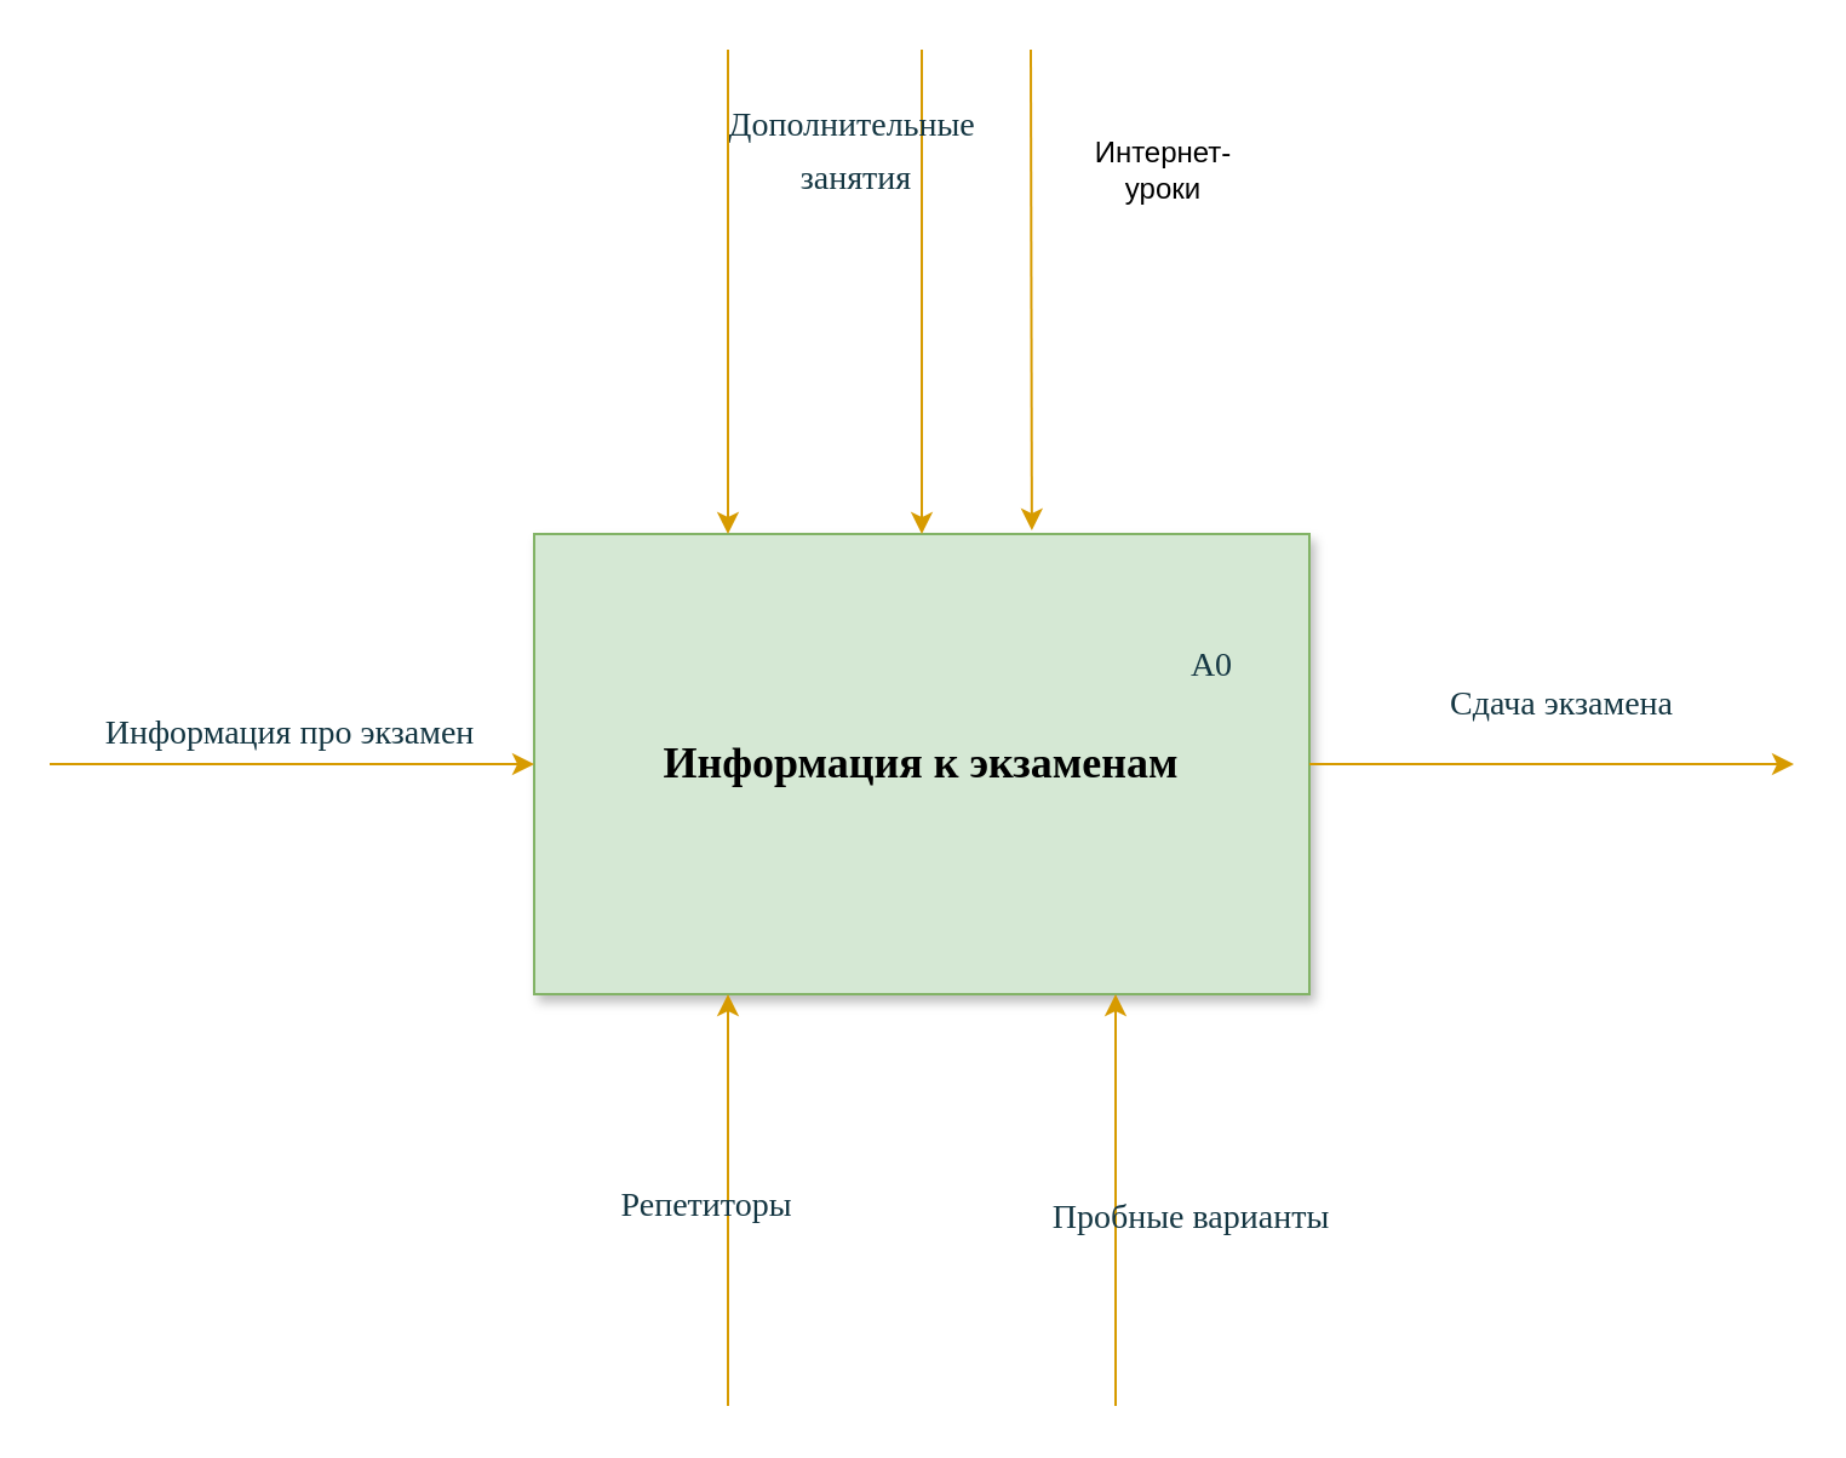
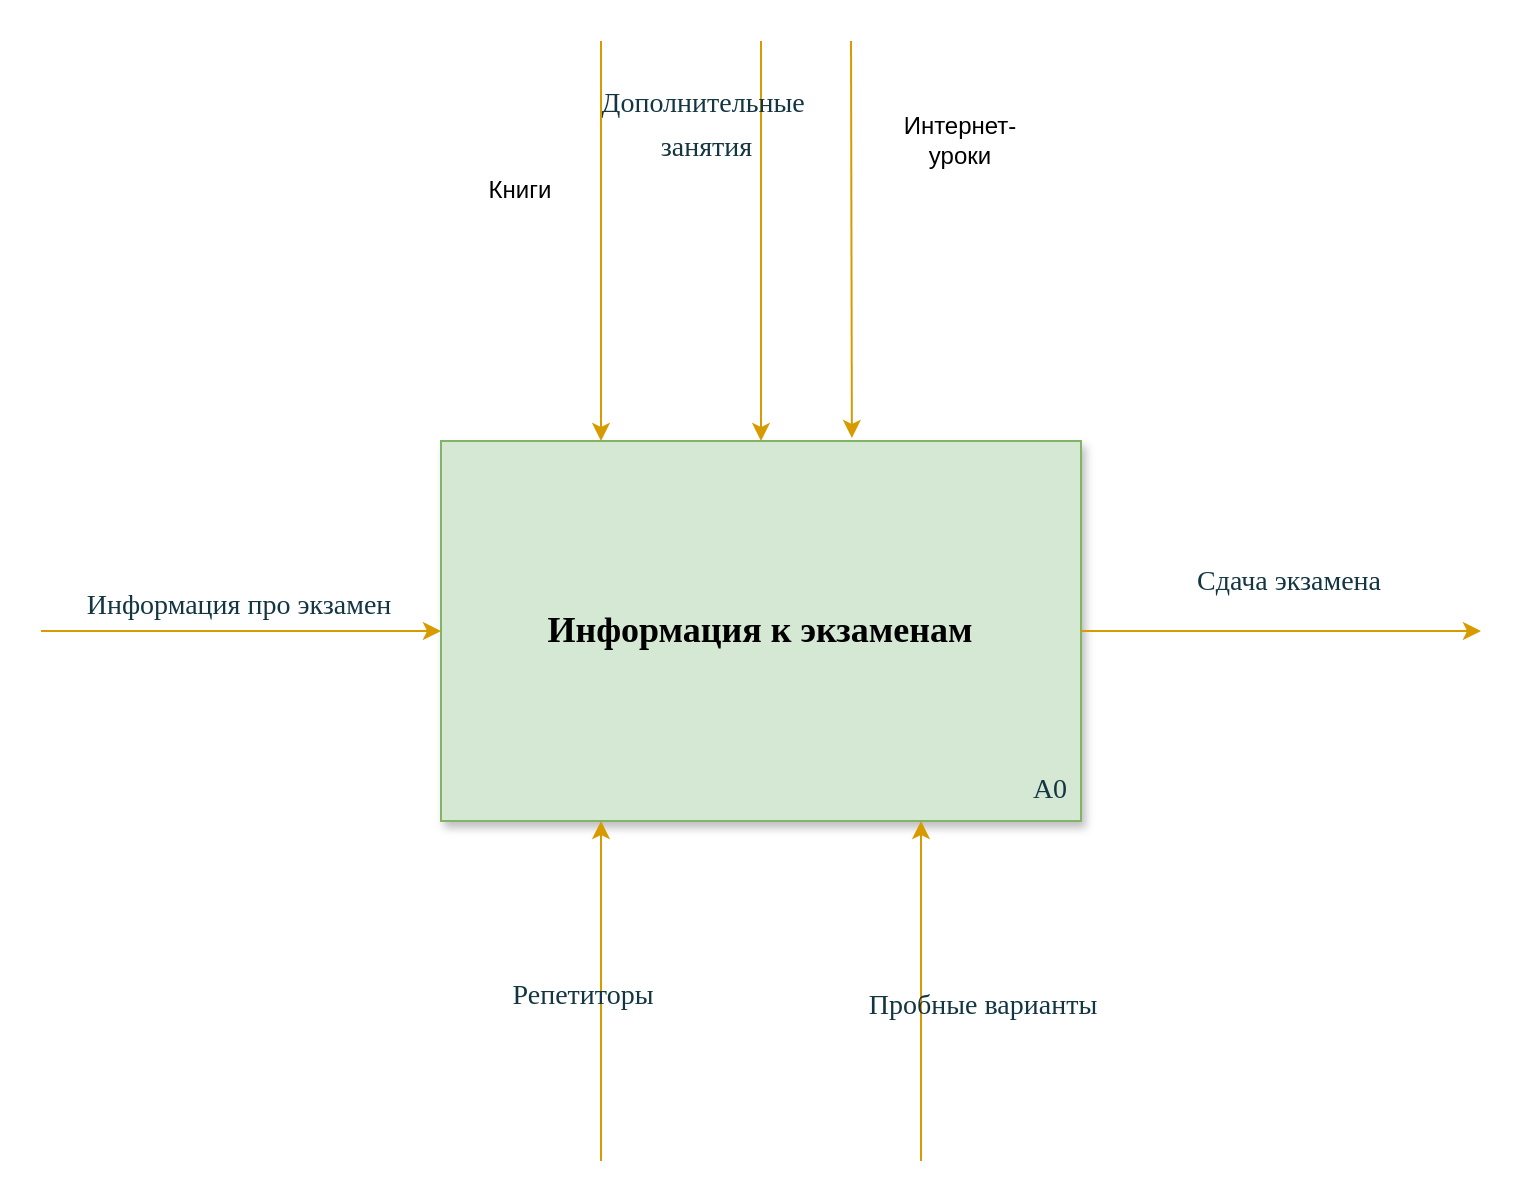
+ <mxCell id="16" value="Книги" style="text;html=1;strokeColor=none;fillColor=none;align=center;verticalAlign=middle;whiteSpace=wrap;rounded=0;" vertex="1" parent="1"><mxGeometry x="230" y="80" width="60" height="30" as="geometry" /></mxCell>
- <mxCell id="15" value="А0" style="text;html=1;strokeColor=none;fillColor=none;align=center;verticalAlign=middle;whiteSpace=wrap;rounded=0;labelBackgroundColor=none;fontSize=14;fontFamily=Tahoma;horizontal=1;fontColor=#143642;" vertex="1" parent="1"><mxGeometry x="485" y="260" width="30" height="30" as="geometry" /></mxCell>
+ <mxCell id="15" value="А0" style="text;html=1;strokeColor=none;fillColor=none;align=center;verticalAlign=middle;whiteSpace=wrap;rounded=0;labelBackgroundColor=none;fontSize=14;fontFamily=Tahoma;horizontal=1;fontColor=#143642;" vertex="1" parent="1"><mxGeometry x="510" y="380" width="30" height="30" as="geometry" /></mxCell>
